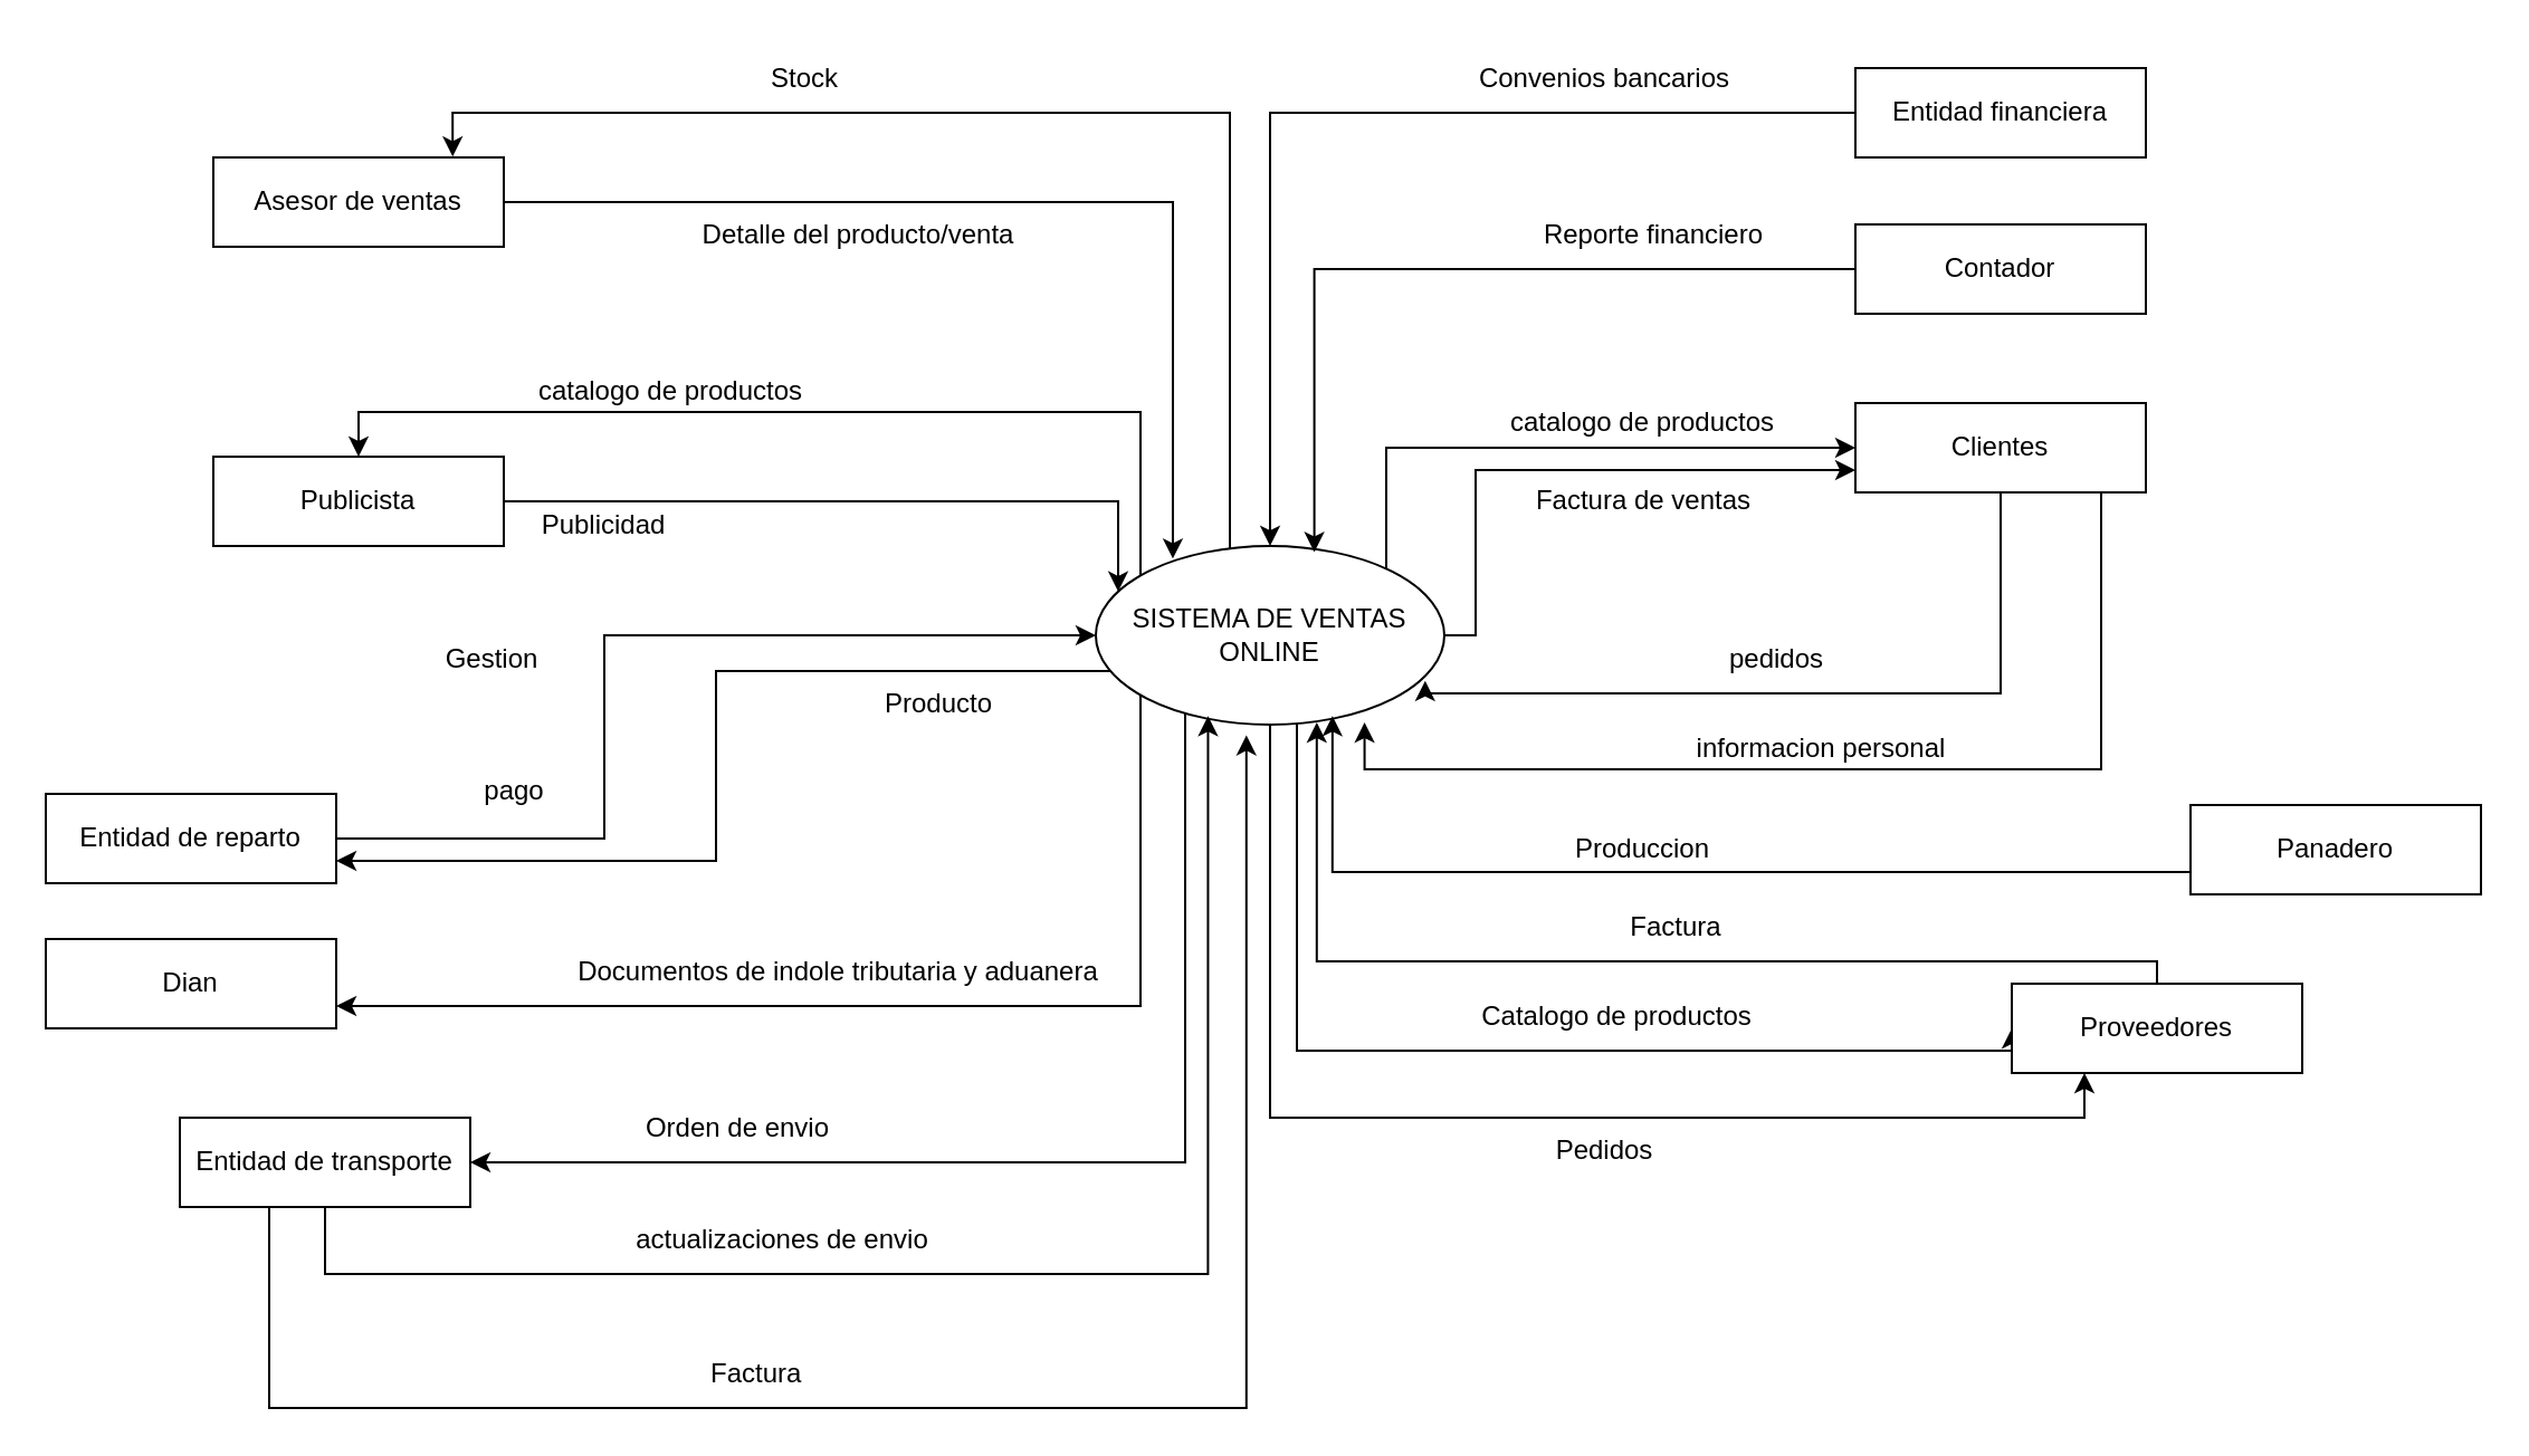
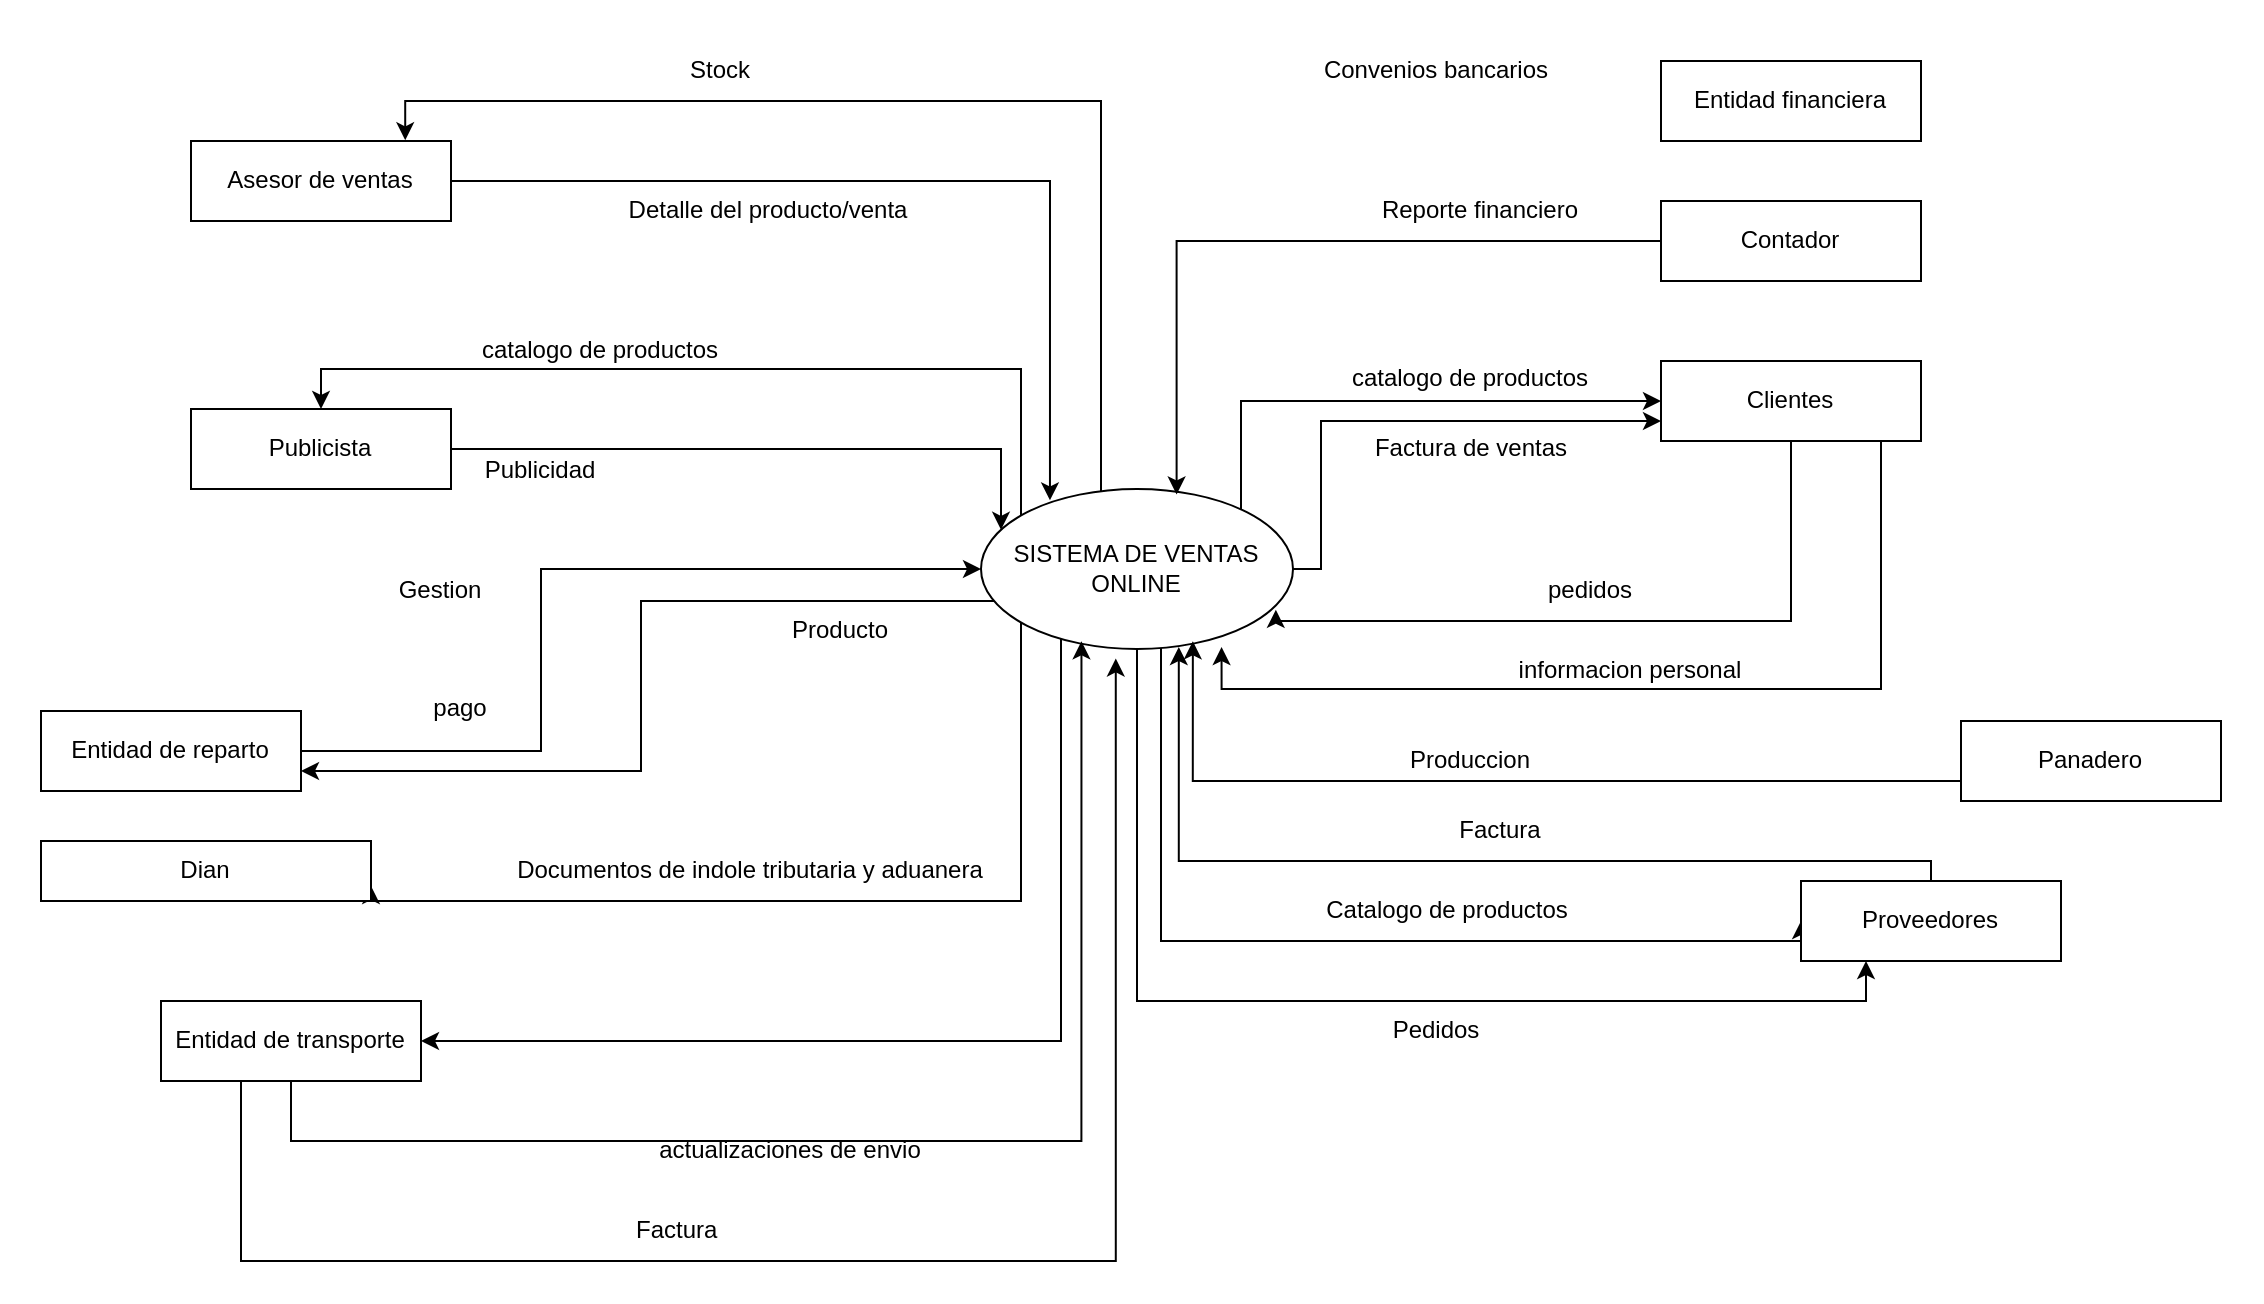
- <mxCell id="11" style="edgeStyle=orthogonalEdgeStyle;rounded=0;orthogonalLoop=1;jettySize=auto;html=1;entryX=0.5;entryY=0;entryDx=0;entryDy=0;" edge="1" parent="1" source="12" target="10"><mxGeometry relative="1" as="geometry" /></mxCell>
- <mxCell id="24" value="Dian" style="rounded=0;whiteSpace=wrap;html=1;" vertex="1" parent="1"><mxGeometry x="20" y="420" width="130" height="40" as="geometry" /></mxCell>
+ <mxCell id="24" value="Dian" style="rounded=0;whiteSpace=wrap;html=1;" vertex="1" parent="1"><mxGeometry x="20" y="420" width="165" height="30" as="geometry" /></mxCell>
- <mxCell id="27" value="Orden de envio" style="text;html=1;align=center;verticalAlign=middle;whiteSpace=wrap;rounded=0;" vertex="1" parent="1"><mxGeometry x="280" y="490" width="100" height="30" as="geometry" /></mxCell>
- <mxCell id="28" value="actualizaciones de envio" style="text;html=1;align=center;verticalAlign=middle;whiteSpace=wrap;rounded=0;" vertex="1" parent="1"><mxGeometry x="280" y="540" width="140" height="30" as="geometry" /></mxCell>
+ <mxCell id="28" value="actualizaciones de envio" style="text;html=1;align=center;verticalAlign=middle;whiteSpace=wrap;rounded=0;" vertex="1" parent="1"><mxGeometry x="325" y="560" width="140" height="30" as="geometry" /></mxCell>
